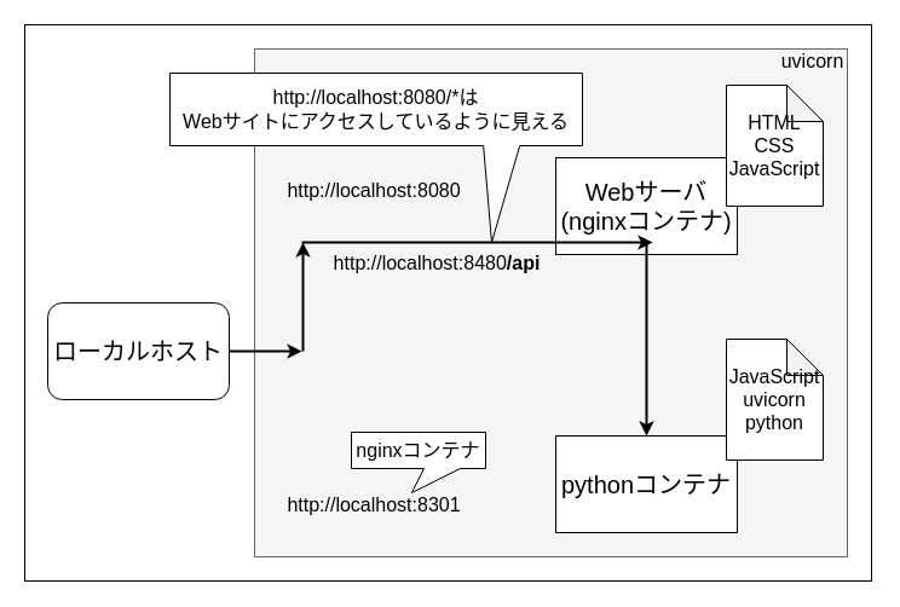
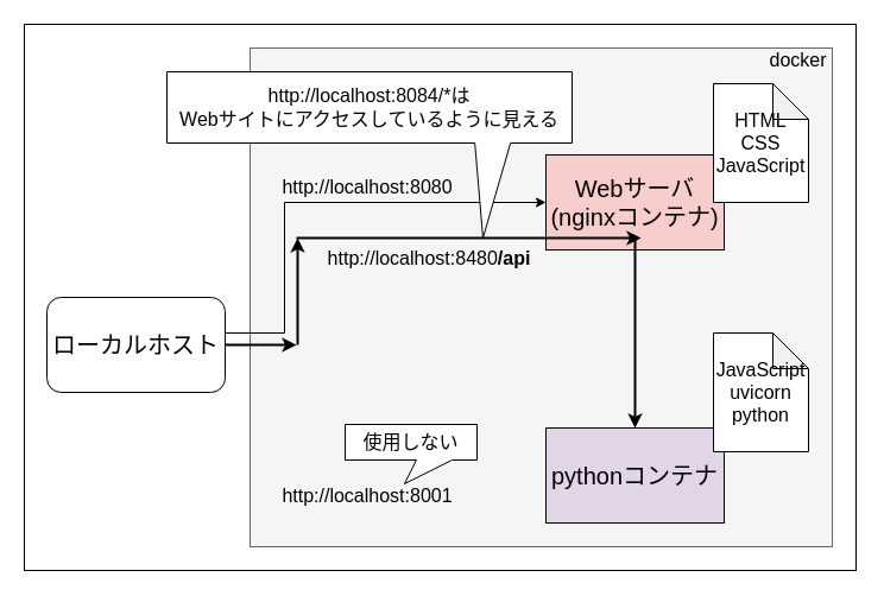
- <mxCell id="18" value="&lt;span style=&quot;font-size: 16px;&quot;&gt;uvicorn&lt;/span&gt;" style="text;html=1;strokeColor=none;fillColor=none;align=center;verticalAlign=middle;whiteSpace=wrap;rounded=0;fontSize=20;" vertex="1" parent="1"><mxGeometry x="621" y="33" width="101" height="30" as="geometry" /></mxCell>
+ <mxCell id="18" value="&lt;span style=&quot;font-size: 16px;&quot;&gt;docker&lt;/span&gt;" style="text;html=1;strokeColor=none;fillColor=none;align=center;verticalAlign=middle;whiteSpace=wrap;rounded=0;fontSize=20;" vertex="1" parent="1"><mxGeometry x="621" y="33" width="101" height="30" as="geometry" /></mxCell>
- <mxCell id="17" value="http://localhost:8080/*は&lt;br&gt;Webサイトにアクセスしているように見える" style="shape=callout;whiteSpace=wrap;html=1;perimeter=calloutPerimeter;fontSize=16;base=30;size=80;position=0.76;position2=0.78;" vertex="1" parent="1"><mxGeometry x="140" y="60" width="341" height="140" as="geometry" /></mxCell>
+ <mxCell id="17" value="http://localhost:8084/*は&lt;br&gt;Webサイトにアクセスしているように見える" style="shape=callout;whiteSpace=wrap;html=1;perimeter=calloutPerimeter;fontSize=16;base=30;size=80;position=0.76;position2=0.78;" vertex="1" parent="1"><mxGeometry x="140" y="60" width="341" height="140" as="geometry" /></mxCell>
+ <mxCell id="4" style="edgeStyle=orthogonalEdgeStyle;rounded=0;orthogonalLoop=1;jettySize=auto;html=1;exitX=1;exitY=0.5;exitDx=0;exitDy=0;entryX=0;entryY=0.5;entryDx=0;entryDy=0;fontSize=20;" edge="1" parent="1" source="5" target="6"><mxGeometry relative="1" as="geometry"><Array as="points"><mxPoint x="189" y="280" /><mxPoint x="239" y="280" /><mxPoint x="239" y="170" /></Array></mxGeometry></mxCell>
- <mxCell id="6" value="&lt;font style=&quot;font-size: 20px;&quot;&gt;Webサーバ&lt;br&gt;(nginxコンテナ)&lt;br&gt;&lt;/font&gt;" style="rounded=0;whiteSpace=wrap;html=1;" vertex="1" parent="1"><mxGeometry x="459" y="130" width="150" height="80" as="geometry" /></mxCell>
+ <mxCell id="6" value="&lt;font style=&quot;font-size: 20px;&quot;&gt;Webサーバ&lt;br&gt;(nginxコンテナ)&lt;br&gt;&lt;/font&gt;" style="rounded=0;whiteSpace=wrap;html=1;fillColor=#f8cecc;" vertex="1" parent="1"><mxGeometry x="459" y="130" width="150" height="80" as="geometry" /></mxCell>
- <mxCell id="19" value="nginxコンテナ" style="shape=callout;whiteSpace=wrap;html=1;perimeter=calloutPerimeter;fontSize=16;base=30;size=20;position=0.54;position2=0.45;" vertex="1" parent="1"><mxGeometry x="290" y="357" width="111" height="50" as="geometry" /></mxCell>
+ <mxCell id="19" value="使用しない" style="shape=callout;whiteSpace=wrap;html=1;perimeter=calloutPerimeter;fontSize=16;base=30;size=20;position=0.54;position2=0.45;" vertex="1" parent="1"><mxGeometry x="290" y="357" width="111" height="50" as="geometry" /></mxCell>
- <mxCell id="7" value="&lt;font style=&quot;font-size: 20px;&quot;&gt;pythonコンテナ&lt;/font&gt;" style="rounded=0;whiteSpace=wrap;html=1;" vertex="1" parent="1"><mxGeometry x="459" y="360" width="150" height="80" as="geometry" /></mxCell>
+ <mxCell id="7" value="&lt;font style=&quot;font-size: 20px;&quot;&gt;pythonコンテナ&lt;/font&gt;" style="rounded=0;whiteSpace=wrap;html=1;fillColor=#e1d5e7;" vertex="1" parent="1"><mxGeometry x="459" y="360" width="150" height="80" as="geometry" /></mxCell>
- <mxCell id="9" value="&lt;font style=&quot;font-size: 16px;&quot;&gt;http://localhost:8301&lt;/font&gt;" style="text;html=1;strokeColor=none;fillColor=none;align=center;verticalAlign=middle;whiteSpace=wrap;rounded=0;fontSize=20;" vertex="1" parent="1"><mxGeometry x="189" y="400" width="240" height="30" as="geometry" /></mxCell>
+ <mxCell id="9" value="&lt;font style=&quot;font-size: 16px;&quot;&gt;http://localhost:8001&lt;/font&gt;" style="text;html=1;strokeColor=none;fillColor=none;align=center;verticalAlign=middle;whiteSpace=wrap;rounded=0;fontSize=20;" vertex="1" parent="1"><mxGeometry x="189" y="400" width="240" height="30" as="geometry" /></mxCell>
